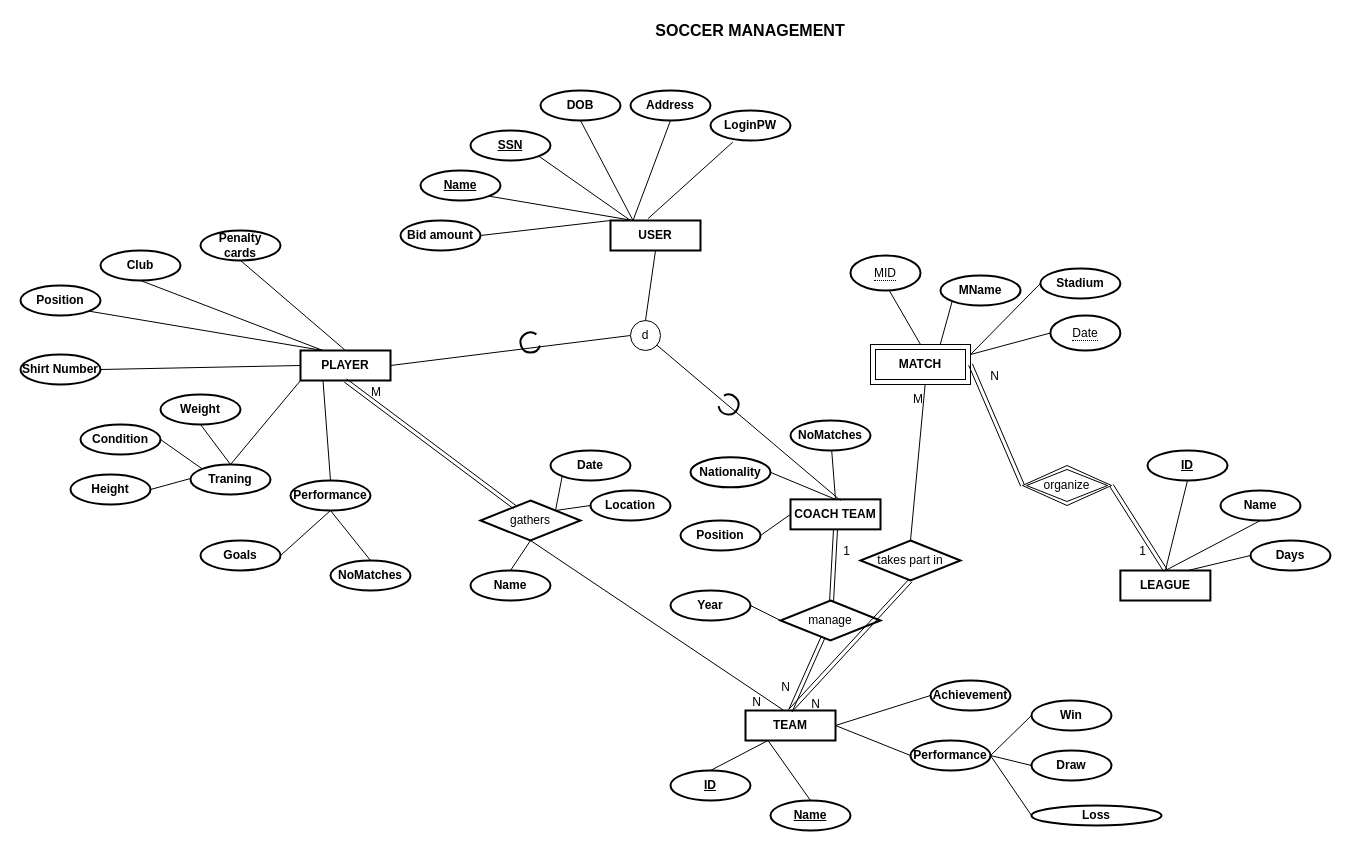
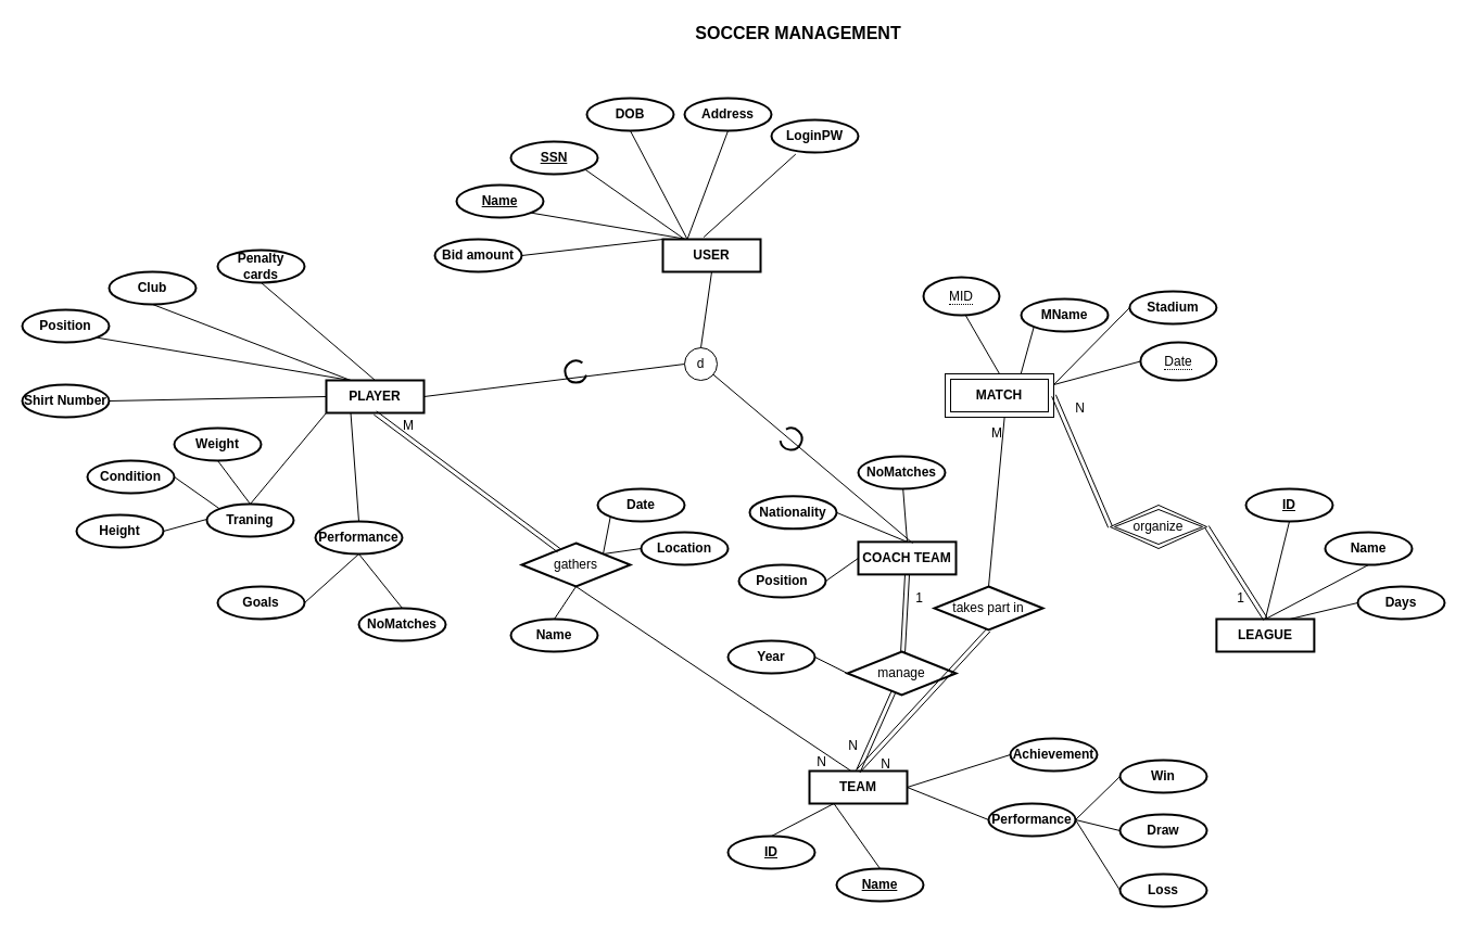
- <mxCell id="74" value="SOCCER MANAGEMENT" style="text;html=1;strokeColor=none;fillColor=none;align=center;verticalAlign=middle;whiteSpace=wrap;rounded=0;fontStyle=1;fontSize=16;" parent="1" vertex="1"><mxGeometry x="649.89" y="20" width="200" height="20" as="geometry" /></mxCell>
+ <mxCell id="74" value="SOCCER MANAGEMENT" style="text;html=1;strokeColor=none;fillColor=none;align=center;verticalAlign=middle;whiteSpace=wrap;rounded=0;fontStyle=1;fontSize=16;" parent="1" vertex="1"><mxGeometry x="634.89" y="20" width="200" height="20" as="geometry" /></mxCell>
- <mxCell id="49" value="Loss" style="ellipse;whiteSpace=wrap;html=1;align=center;strokeWidth=2;fontStyle=1" parent="1" vertex="1"><mxGeometry x="1031" y="805" width="130" height="20" as="geometry" /></mxCell>
+ <mxCell id="49" value="Loss" style="ellipse;whiteSpace=wrap;html=1;align=center;strokeWidth=2;fontStyle=1" parent="1" vertex="1"><mxGeometry x="1031" y="805" width="80" height="30" as="geometry" /></mxCell>
